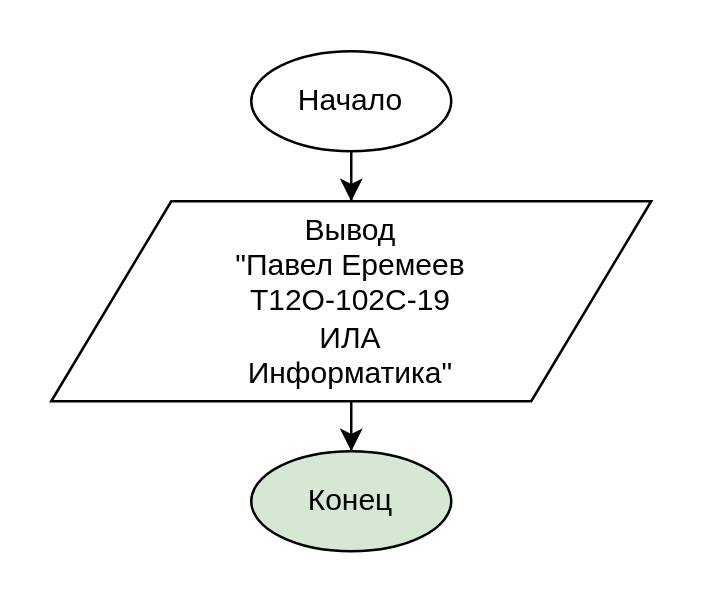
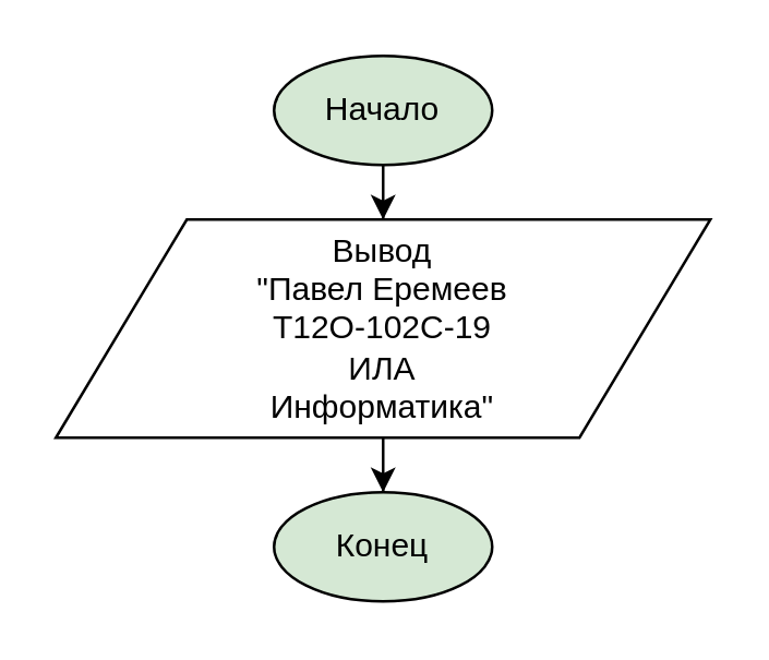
- <mxCell id="3" value="Начало" style="ellipse;whiteSpace=wrap;html=1;" vertex="1" parent="1"><mxGeometry x="100" y="20" width="80" height="40" as="geometry" /></mxCell>
+ <mxCell id="3" value="Начало" style="ellipse;whiteSpace=wrap;html=1;fillColor=#d5e8d4;" vertex="1" parent="1"><mxGeometry x="100" y="20" width="80" height="40" as="geometry" /></mxCell>
